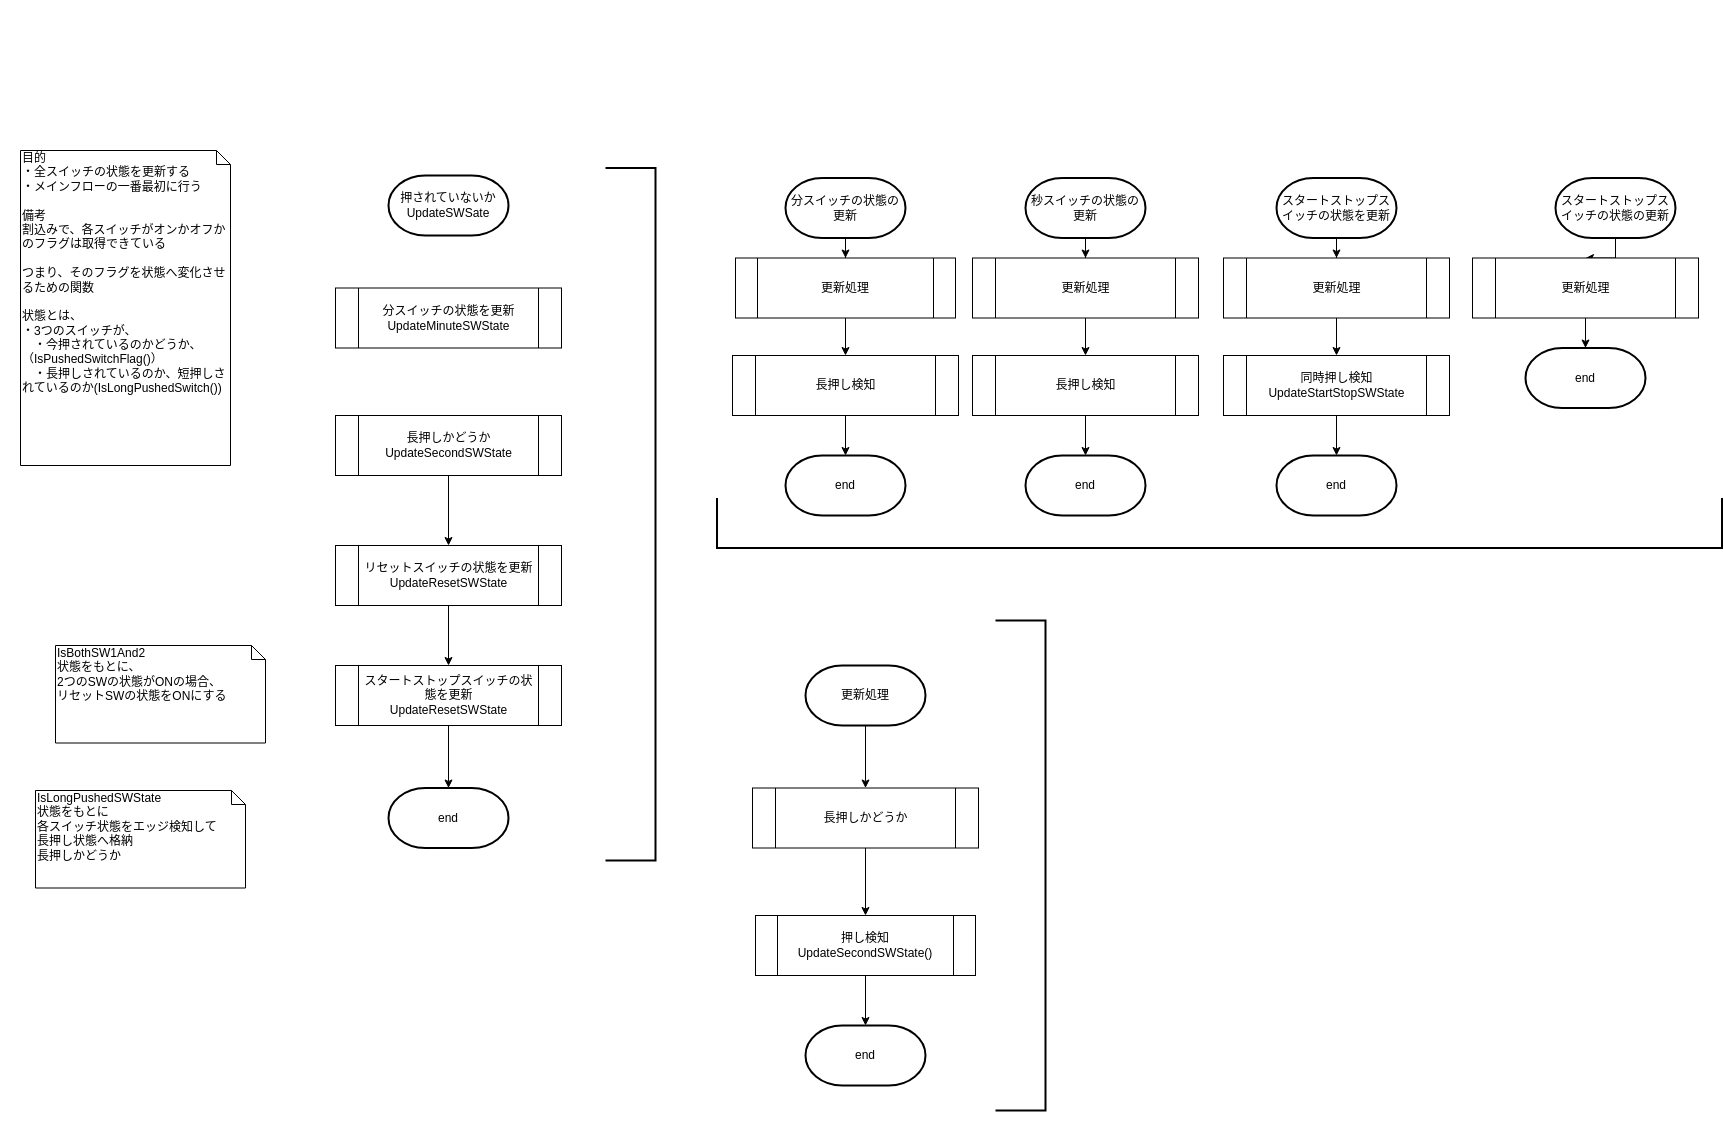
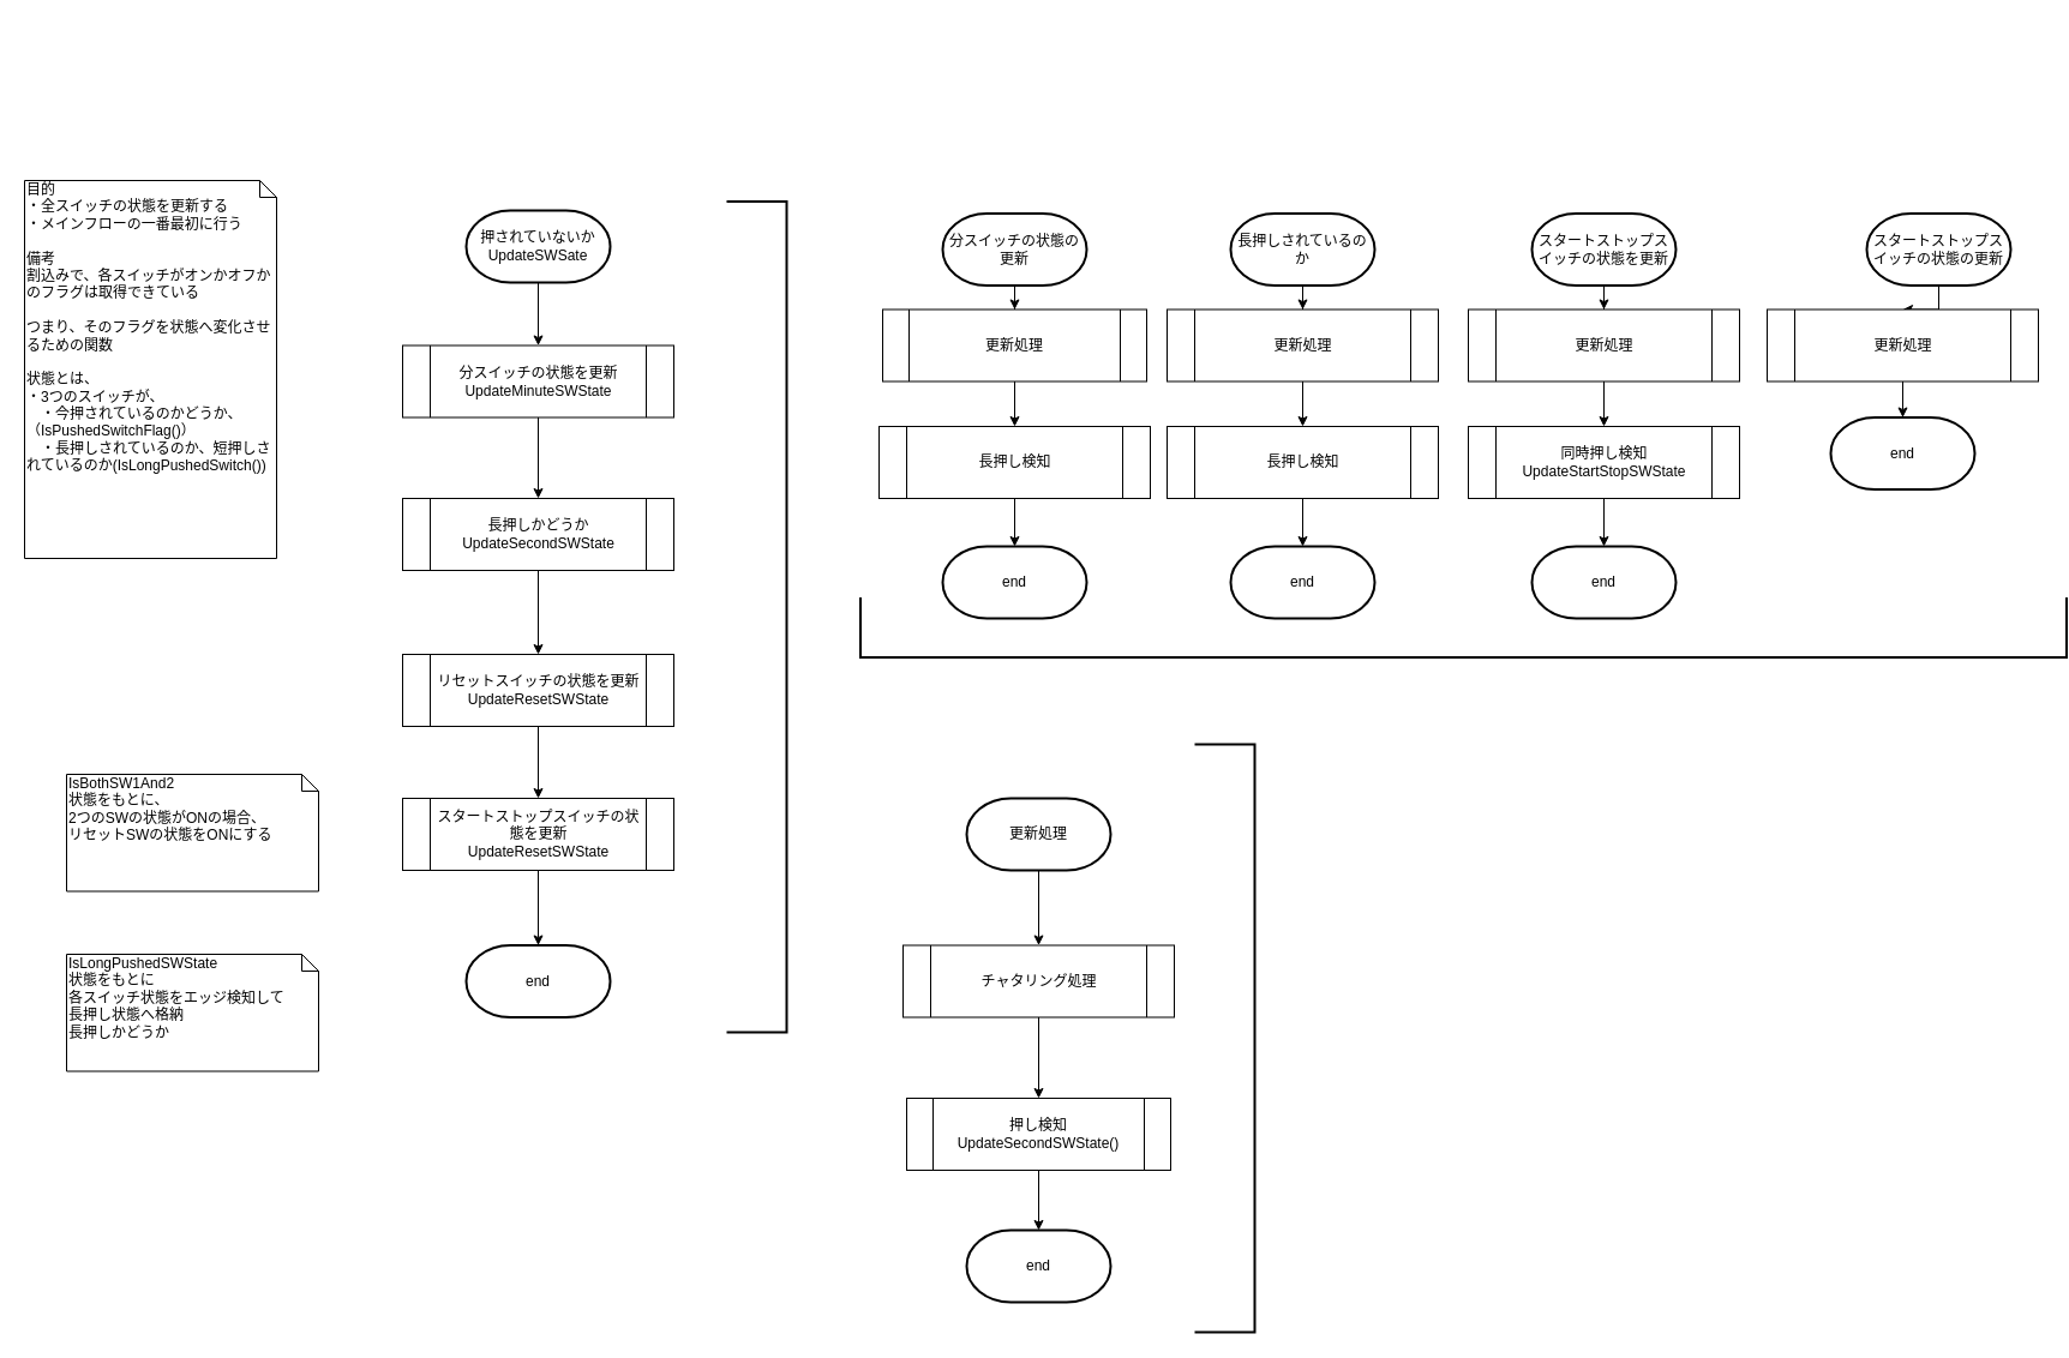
- <mxCell id="22" value="秒スイッチの状態の更新" style="strokeWidth=2;html=1;shape=mxgraph.flowchart.terminator;whiteSpace=wrap;" parent="1" vertex="1"><mxGeometry x="1025" y="177.5" width="120" height="60" as="geometry" /></mxCell>
+ <mxCell id="22" value="長押しされているのか" style="strokeWidth=2;html=1;shape=mxgraph.flowchart.terminator;whiteSpace=wrap;" parent="1" vertex="1"><mxGeometry x="1025" y="177.5" width="120" height="60" as="geometry" /></mxCell>
+ <mxCell id="5" value="" style="edgeStyle=orthogonalEdgeStyle;rounded=0;orthogonalLoop=1;jettySize=auto;html=1;" parent="1" source="6" target="8" edge="1"><mxGeometry relative="1" as="geometry"><mxPoint x="448" y="265" as="targetPoint" /></mxGeometry></mxCell>
+ <mxCell id="7" value="" style="edgeStyle=orthogonalEdgeStyle;rounded=0;orthogonalLoop=1;jettySize=auto;html=1;" parent="1" source="8" target="10" edge="1"><mxGeometry relative="1" as="geometry" /></mxCell>
- <mxCell id="45" value="長押しかどうか" style="shape=process;whiteSpace=wrap;html=1;backgroundOutline=1;" parent="1" vertex="1"><mxGeometry x="752" y="787.5" width="226" height="60" as="geometry" /></mxCell>
+ <mxCell id="45" value="チャタリング処理" style="shape=process;whiteSpace=wrap;html=1;backgroundOutline=1;" parent="1" vertex="1"><mxGeometry x="752" y="787.5" width="226" height="60" as="geometry" /></mxCell>
- <mxCell id="4" value="IsLongPushedSWState&lt;br&gt;状態をもとに&lt;br&gt;各スイッチ状態をエッジ検知して&lt;br&gt;長押し状態へ格納&lt;br&gt;長押しかどうか" style="shape=note;whiteSpace=wrap;html=1;size=14;verticalAlign=top;align=left;spacingTop=-6;" parent="1" vertex="1"><mxGeometry x="35" y="790" width="210" height="97.5" as="geometry" /></mxCell>
+ <mxCell id="4" value="IsLongPushedSWState&lt;br&gt;状態をもとに&lt;br&gt;各スイッチ状態をエッジ検知して&lt;br&gt;長押し状態へ格納&lt;br&gt;長押しかどうか" style="shape=note;whiteSpace=wrap;html=1;size=14;verticalAlign=top;align=left;spacingTop=-6;" parent="1" vertex="1"><mxGeometry x="55" y="795" width="210" height="97.5" as="geometry" /></mxCell>
